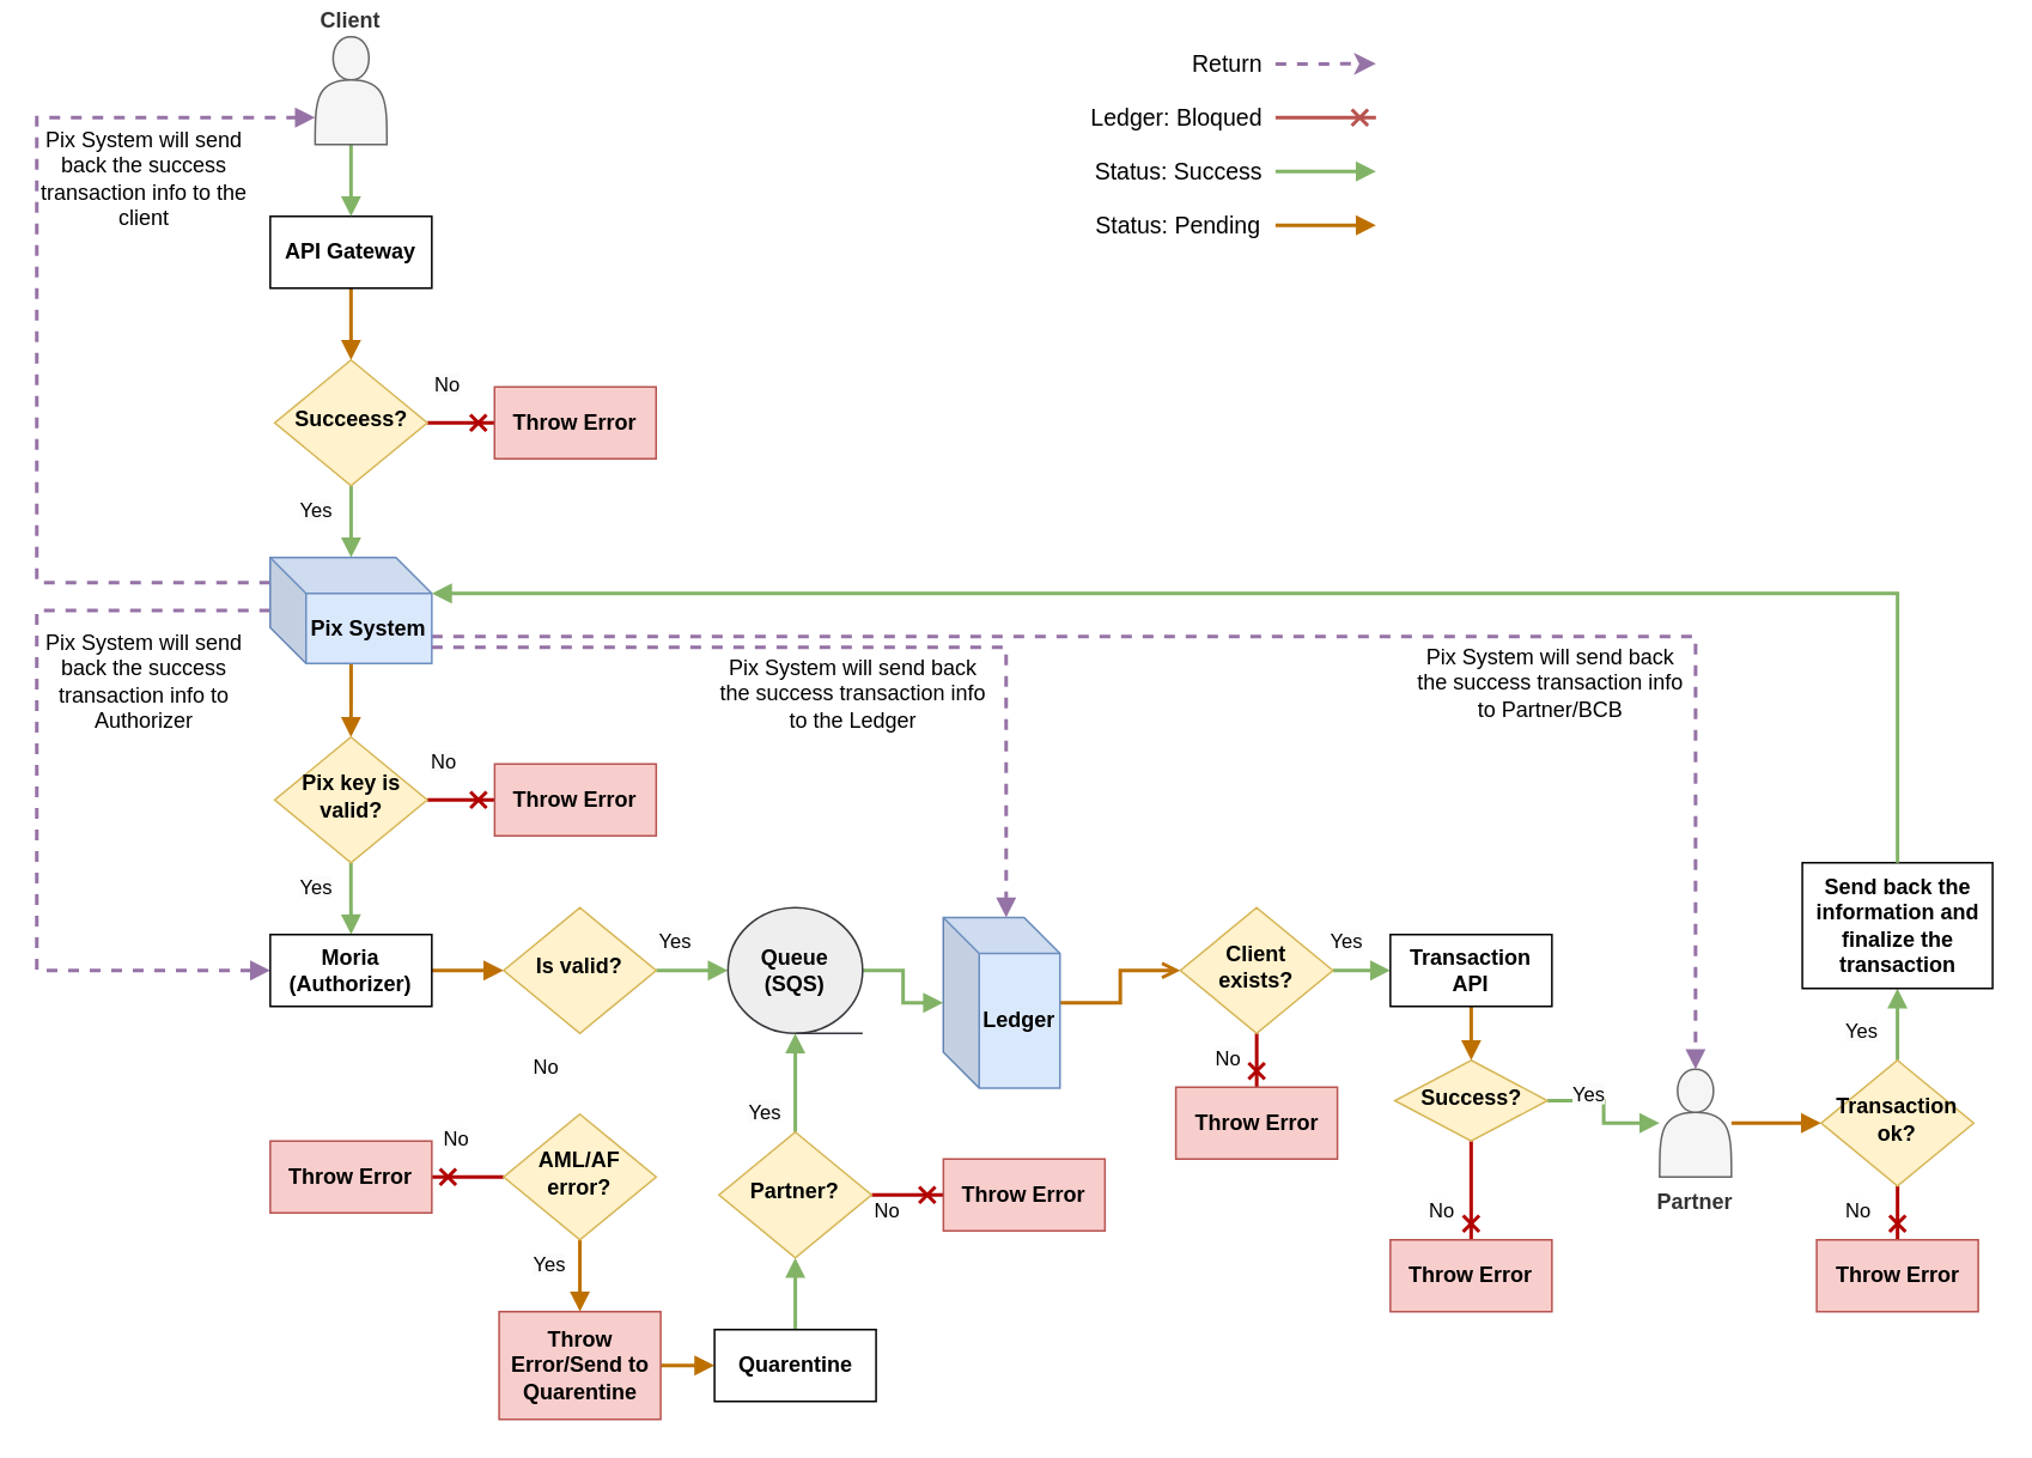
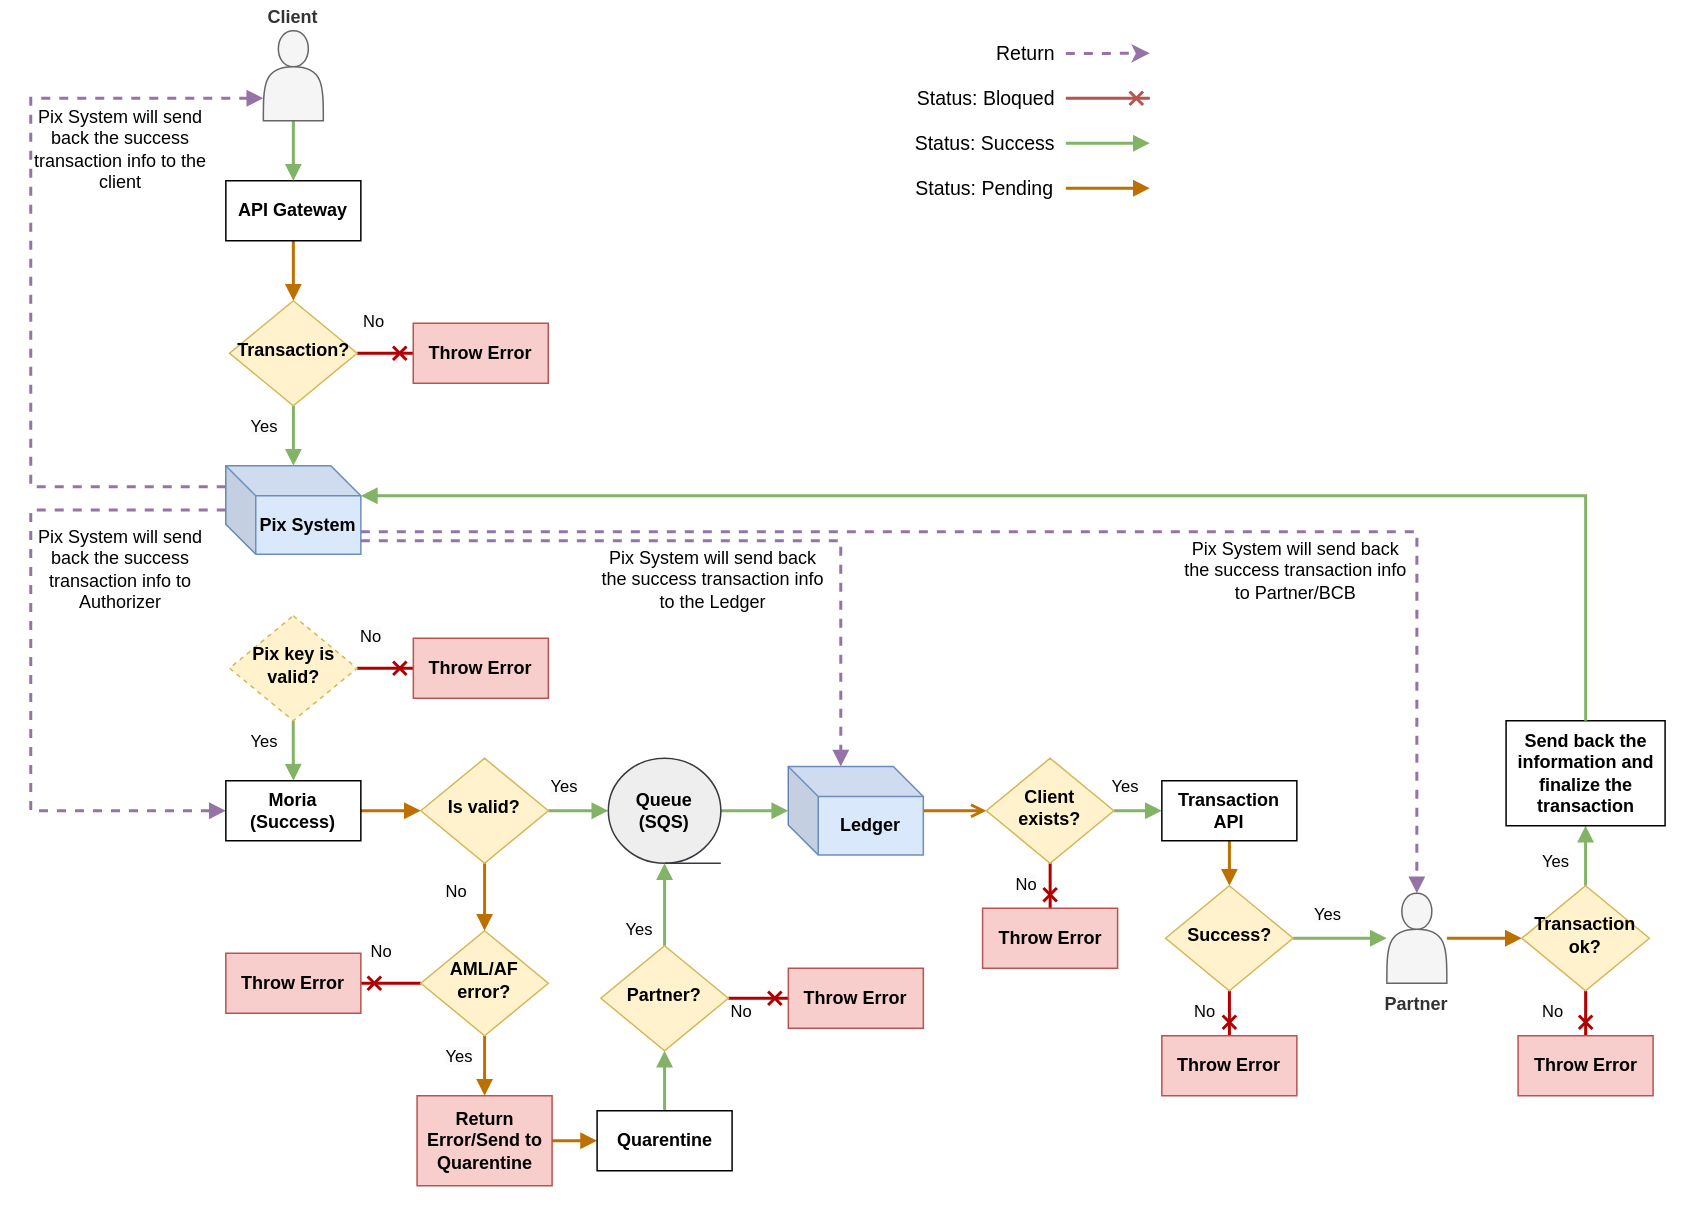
- <mxCell id="60" value="Ledger: Bloqued" style="text;html=1;align=right;verticalAlign=middle;whiteSpace=wrap;rounded=0;fontSize=13;fontStyle=0" vertex="1" parent="1"><mxGeometry x="601.06" y="50" width="104" height="30" as="geometry" /></mxCell>
+ <mxCell id="60" value="Status: Bloqued" style="text;html=1;align=right;verticalAlign=middle;whiteSpace=wrap;rounded=0;fontSize=13;fontStyle=0" vertex="1" parent="1"><mxGeometry x="601.06" y="50" width="104" height="30" as="geometry" /></mxCell>
- <mxCell id="8" value="Succeess?" style="rhombus;whiteSpace=wrap;html=1;shadow=0;fontFamily=Helvetica;fontSize=12;align=center;strokeWidth=1;spacing=6;spacingTop=-4;fillColor=#fff2cc;strokeColor=#d6b656;fontStyle=1" vertex="1" parent="1"><mxGeometry x="152.56" y="200" width="85" height="70" as="geometry" /></mxCell>
+ <mxCell id="8" value="Transaction?" style="rhombus;whiteSpace=wrap;html=1;shadow=0;fontFamily=Helvetica;fontSize=12;align=center;strokeWidth=1;spacing=6;spacingTop=-4;fillColor=#fff2cc;strokeColor=#d6b656;fontStyle=1" vertex="1" parent="1"><mxGeometry x="152.56" y="200" width="85" height="70" as="geometry" /></mxCell>
- <mxCell id="9" value="" style="edgeStyle=orthogonalEdgeStyle;rounded=0;orthogonalLoop=1;jettySize=auto;html=1;fillColor=#f0a30a;strokeColor=#BD7000;strokeWidth=2;endArrow=block;endFill=1;" edge="1" parent="1" source="13" target="19"><mxGeometry relative="1" as="geometry" /></mxCell>
- <mxCell id="19" value="Pix key is valid?" style="rhombus;whiteSpace=wrap;html=1;shadow=0;fontFamily=Helvetica;fontSize=12;align=center;strokeWidth=1;spacing=6;spacingTop=-4;fillColor=#fff2cc;strokeColor=#d6b656;fontStyle=1" vertex="1" parent="1"><mxGeometry x="152.53" y="410" width="85" height="70" as="geometry" /></mxCell>
+ <mxCell id="19" value="Pix key is valid?" style="rhombus;whiteSpace=wrap;html=1;shadow=0;fontFamily=Helvetica;fontSize=12;align=center;strokeWidth=1;spacing=6;spacingTop=-4;fillColor=#fff2cc;strokeColor=#d6b656;fontStyle=1;dashed=1;" vertex="1" parent="1"><mxGeometry x="152.53" y="410" width="85" height="70" as="geometry" /></mxCell>
- <mxCell id="22" value="Moria (Authorizer)" style="rounded=0;whiteSpace=wrap;html=1;fontStyle=1;" vertex="1" parent="1"><mxGeometry x="150.06" y="520" width="90" height="40" as="geometry" /></mxCell>
+ <mxCell id="22" value="Moria (Success)" style="rounded=0;whiteSpace=wrap;html=1;fontStyle=1;" vertex="1" parent="1"><mxGeometry x="150.06" y="520" width="90" height="40" as="geometry" /></mxCell>
- <mxCell id="47" value="Ledger" style="shape=cube;whiteSpace=wrap;html=1;boundedLbl=1;backgroundOutline=1;darkOpacity=0.05;darkOpacity2=0.1;fontStyle=1;fillColor=#dae8fc;strokeColor=#6c8ebf;" vertex="1" parent="1"><mxGeometry x="525" y="510.5" width="65" height="95" as="geometry" /></mxCell>
+ <mxCell id="47" value="Ledger" style="shape=cube;whiteSpace=wrap;html=1;boundedLbl=1;backgroundOutline=1;darkOpacity=0.05;darkOpacity2=0.1;fontStyle=1;fillColor=#dae8fc;strokeColor=#6c8ebf;" vertex="1" parent="1"><mxGeometry x="525" y="510.5" width="90.06" height="59" as="geometry" /></mxCell>
+ <mxCell id="23" value="" style="edgeStyle=orthogonalEdgeStyle;rounded=0;orthogonalLoop=1;jettySize=auto;html=1;fillColor=#f0a30a;strokeColor=#BD7000;strokeWidth=2;endArrow=block;endFill=1;" edge="1" parent="1" source="25" target="28"><mxGeometry relative="1" as="geometry" /></mxCell>
- <mxCell id="66" value="Success?" style="rhombus;whiteSpace=wrap;html=1;shadow=0;fontFamily=Helvetica;fontSize=12;align=center;strokeWidth=1;spacing=6;spacingTop=-4;fillColor=#fff2cc;strokeColor=#d6b656;fontStyle=1" vertex="1" parent="1"><mxGeometry x="776.56" y="590" width="85" height="45" as="geometry" /></mxCell>
+ <mxCell id="66" value="Success?" style="rhombus;whiteSpace=wrap;html=1;shadow=0;fontFamily=Helvetica;fontSize=12;align=center;strokeWidth=1;spacing=6;spacingTop=-4;fillColor=#fff2cc;strokeColor=#d6b656;fontStyle=1" vertex="1" parent="1"><mxGeometry x="776.56" y="590" width="85" height="70" as="geometry" /></mxCell>
- <mxCell id="38" value="Throw Error/Send to Quarentine" style="rounded=0;whiteSpace=wrap;html=1;fontStyle=1;fillColor=#f8cecc;strokeColor=#b85450;" vertex="1" parent="1"><mxGeometry x="277.56" y="730" width="90" height="60" as="geometry" /></mxCell>
+ <mxCell id="38" value="Return Error/Send to Quarentine" style="rounded=0;whiteSpace=wrap;html=1;fontStyle=1;fillColor=#f8cecc;strokeColor=#b85450;" vertex="1" parent="1"><mxGeometry x="277.56" y="730" width="90" height="60" as="geometry" /></mxCell>
